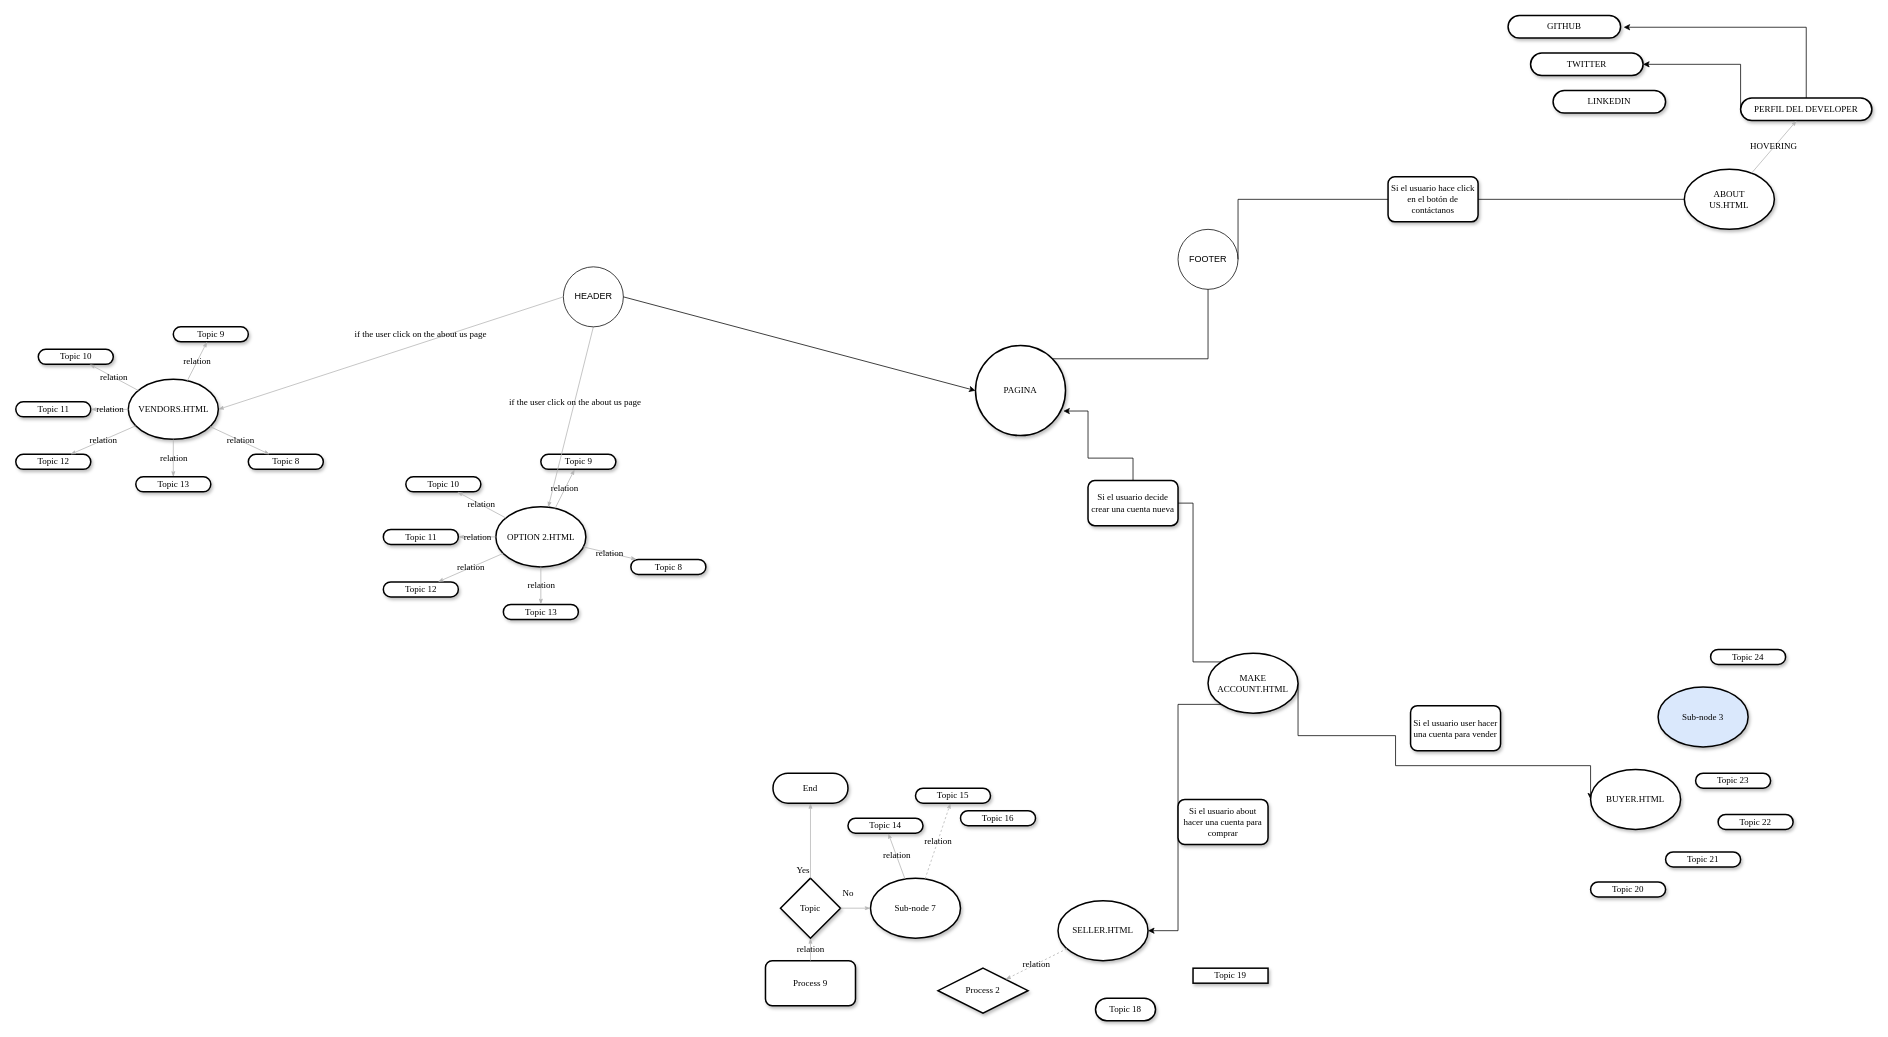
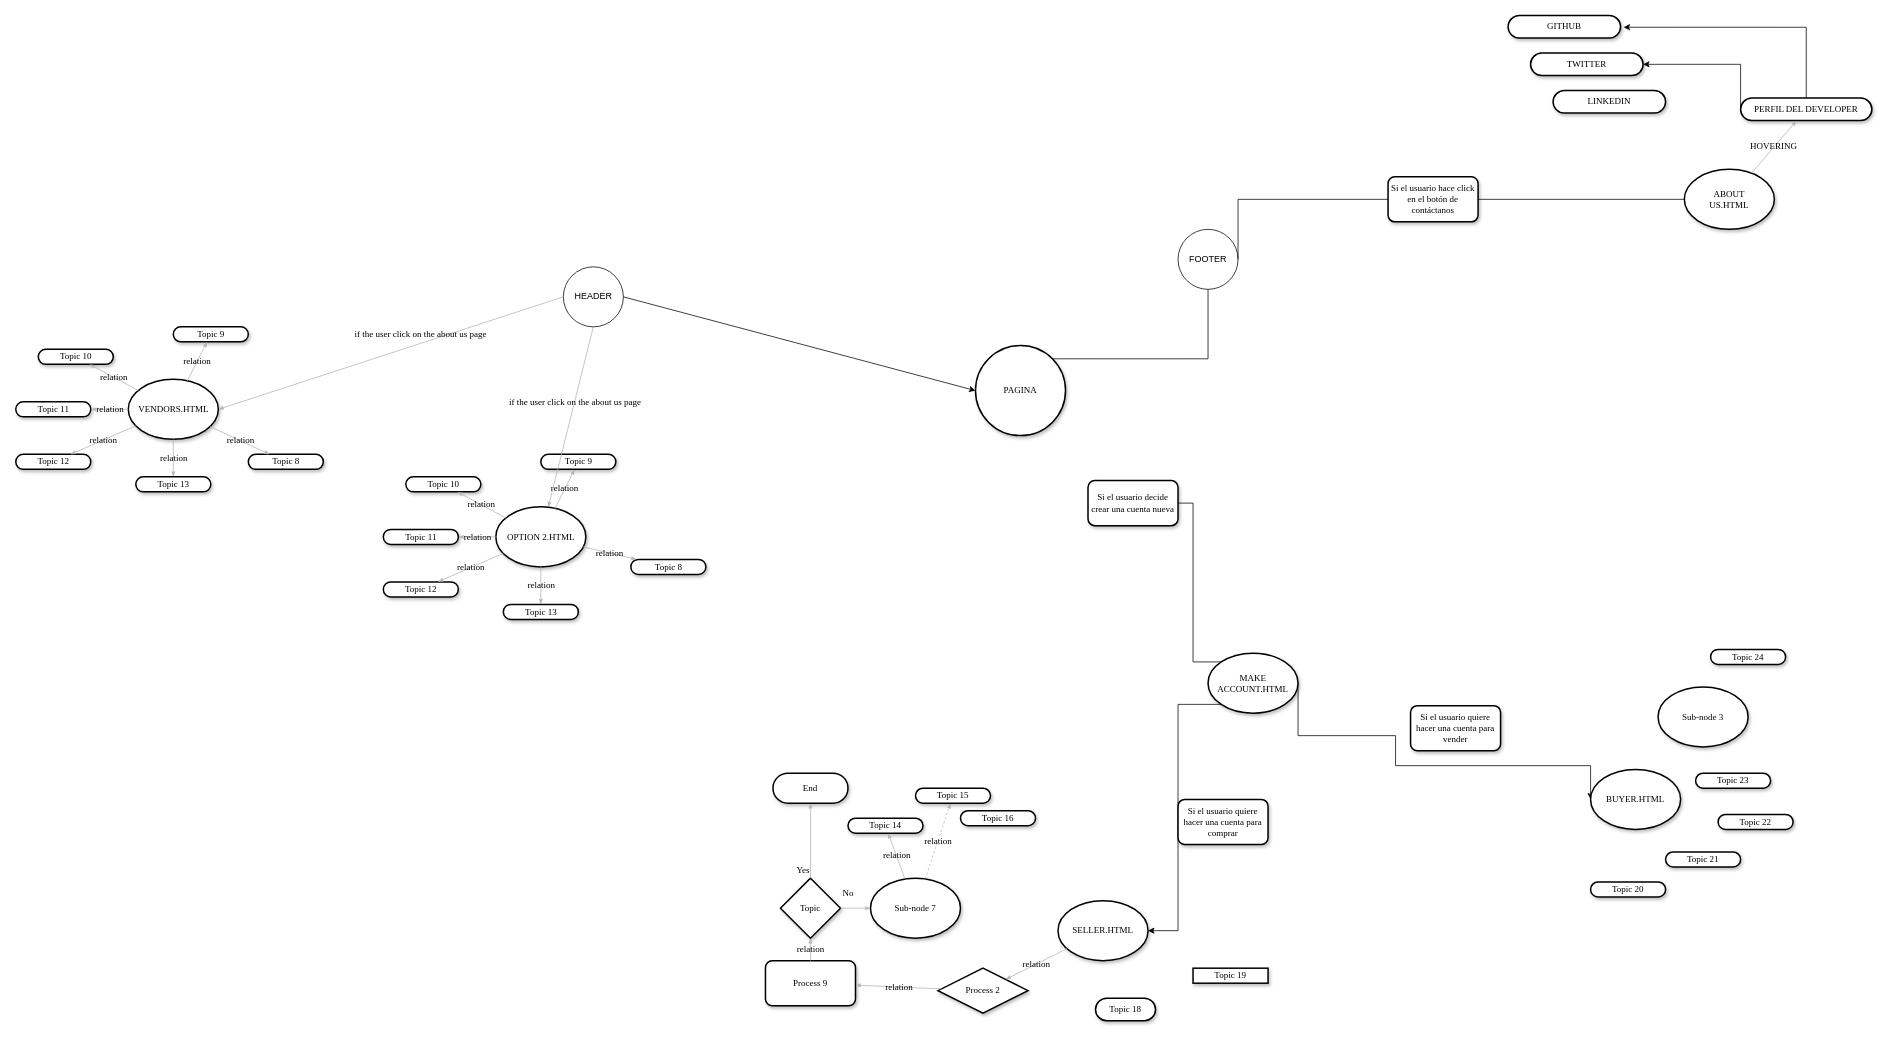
- <mxCell id="35" style="edgeStyle=orthogonalEdgeStyle;rounded=0;orthogonalLoop=1;jettySize=auto;html=1;exitX=0.5;exitY=0;exitDx=0;exitDy=0;entryX=0.976;entryY=0.727;entryDx=0;entryDy=0;startArrow=none;entryPerimeter=0;" edge="1" parent="1" source="81" target="5"><mxGeometry relative="1" as="geometry"><Array as="points"><mxPoint x="1510" y="610" /><mxPoint x="1450" y="610" /><mxPoint x="1450" y="547" /></Array></mxGeometry></mxCell>
- <mxCell id="51" value="&lt;span&gt;Sub-node 3&lt;/span&gt;" style="ellipse;whiteSpace=wrap;html=1;rounded=1;shadow=1;comic=0;labelBackgroundColor=none;strokeWidth=2;fontFamily=Verdana;fontSize=12;align=center;fillColor=#dae8fc;" vertex="1" parent="1"><mxGeometry x="2210" y="915" width="120" height="80" as="geometry" /></mxCell>
+ <mxCell id="51" value="&lt;span&gt;Sub-node 3&lt;/span&gt;" style="ellipse;whiteSpace=wrap;html=1;rounded=1;shadow=1;comic=0;labelBackgroundColor=none;strokeWidth=2;fontFamily=Verdana;fontSize=12;align=center;" vertex="1" parent="1"><mxGeometry x="2210" y="915" width="120" height="80" as="geometry" /></mxCell>
- <mxCell id="50" value="Si el usuario user hacer una cuenta para vender" style="rounded=1;whiteSpace=wrap;html=1;shadow=1;comic=0;labelBackgroundColor=none;strokeWidth=2;fontFamily=Verdana;fontSize=12;align=center;" vertex="1" parent="1"><mxGeometry x="1880" y="940" width="120" height="60" as="geometry" /></mxCell>
+ <mxCell id="50" value="Si el usuario quiere hacer una cuenta para vender" style="rounded=1;whiteSpace=wrap;html=1;shadow=1;comic=0;labelBackgroundColor=none;strokeWidth=2;fontFamily=Verdana;fontSize=12;align=center;" vertex="1" parent="1"><mxGeometry x="1880" y="940" width="120" height="60" as="geometry" /></mxCell>
- <mxCell id="79" value="Si el usuario about hacer una cuenta para comprar" style="rounded=1;whiteSpace=wrap;html=1;shadow=1;comic=0;labelBackgroundColor=none;strokeWidth=2;fontFamily=Verdana;fontSize=12;align=center;" vertex="1" parent="1"><mxGeometry x="1570" y="1065" width="120" height="60" as="geometry" /></mxCell>
+ <mxCell id="79" value="Si el usuario quiere hacer una cuenta para comprar" style="rounded=1;whiteSpace=wrap;html=1;shadow=1;comic=0;labelBackgroundColor=none;strokeWidth=2;fontFamily=Verdana;fontSize=12;align=center;" vertex="1" parent="1"><mxGeometry x="1570" y="1065" width="120" height="60" as="geometry" /></mxCell>
- <mxCell id="46" value="relation" style="edgeStyle=none;rounded=1;html=1;labelBackgroundColor=none;startArrow=none;startFill=0;startSize=5;endArrow=classicThin;endFill=1;endSize=5;jettySize=auto;orthogonalLoop=1;strokeColor=#B3B3B3;strokeWidth=1;fontFamily=Verdana;fontSize=12;dashed=1;" edge="1" parent="1" source="38" target="45"><mxGeometry relative="1" as="geometry" /></mxCell>
+ <mxCell id="46" value="relation" style="edgeStyle=none;rounded=1;html=1;labelBackgroundColor=none;startArrow=none;startFill=0;startSize=5;endArrow=classicThin;endFill=1;endSize=5;jettySize=auto;orthogonalLoop=1;strokeColor=#B3B3B3;strokeWidth=1;fontFamily=Verdana;fontSize=12" edge="1" parent="1" source="38" target="45"><mxGeometry relative="1" as="geometry" /></mxCell>
+ <mxCell id="47" value="relation" style="edgeStyle=none;rounded=1;html=1;labelBackgroundColor=none;startArrow=none;startFill=0;startSize=5;endArrow=classicThin;endFill=1;endSize=5;jettySize=auto;orthogonalLoop=1;strokeColor=#B3B3B3;strokeWidth=1;fontFamily=Verdana;fontSize=12" edge="1" parent="1" source="45" target="44"><mxGeometry relative="1" as="geometry" /></mxCell>
